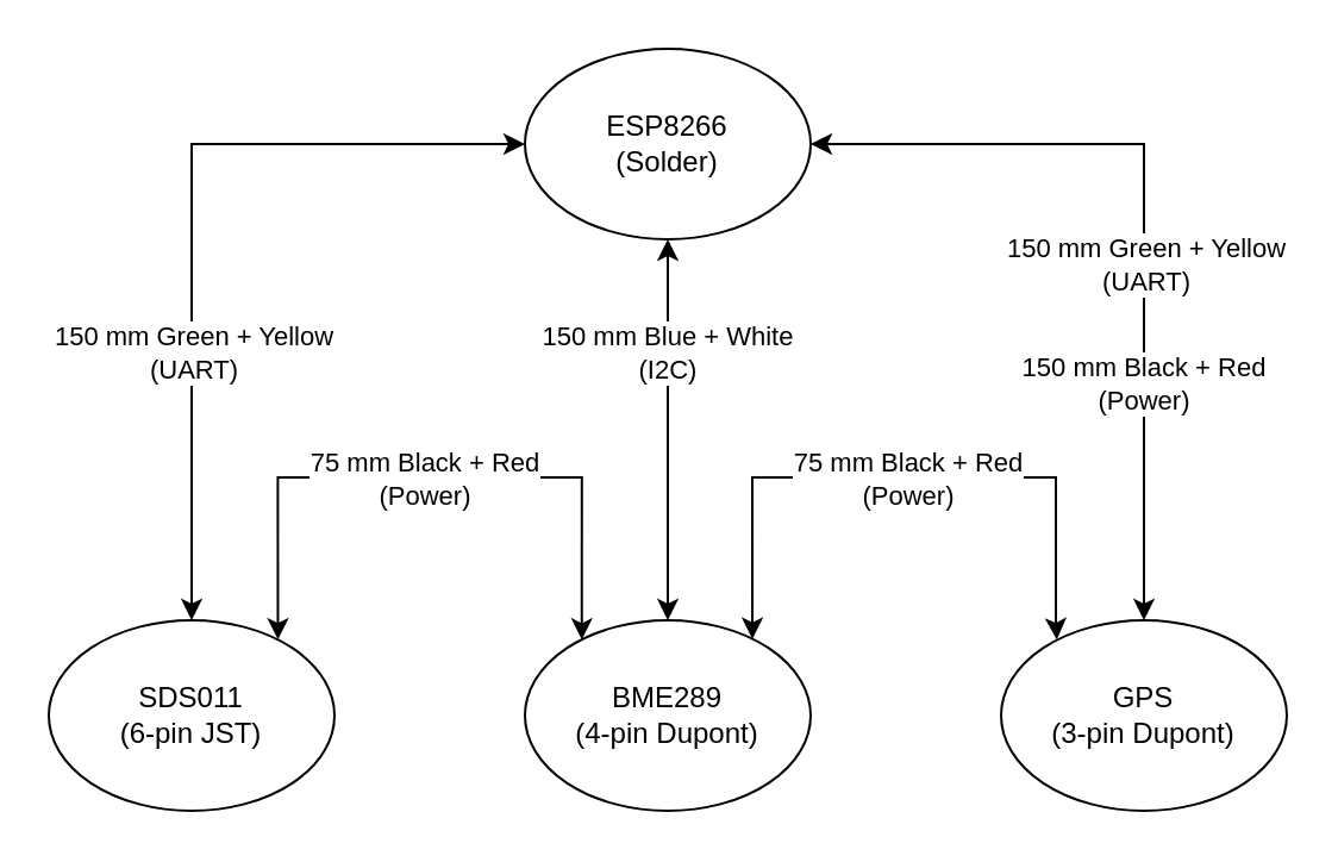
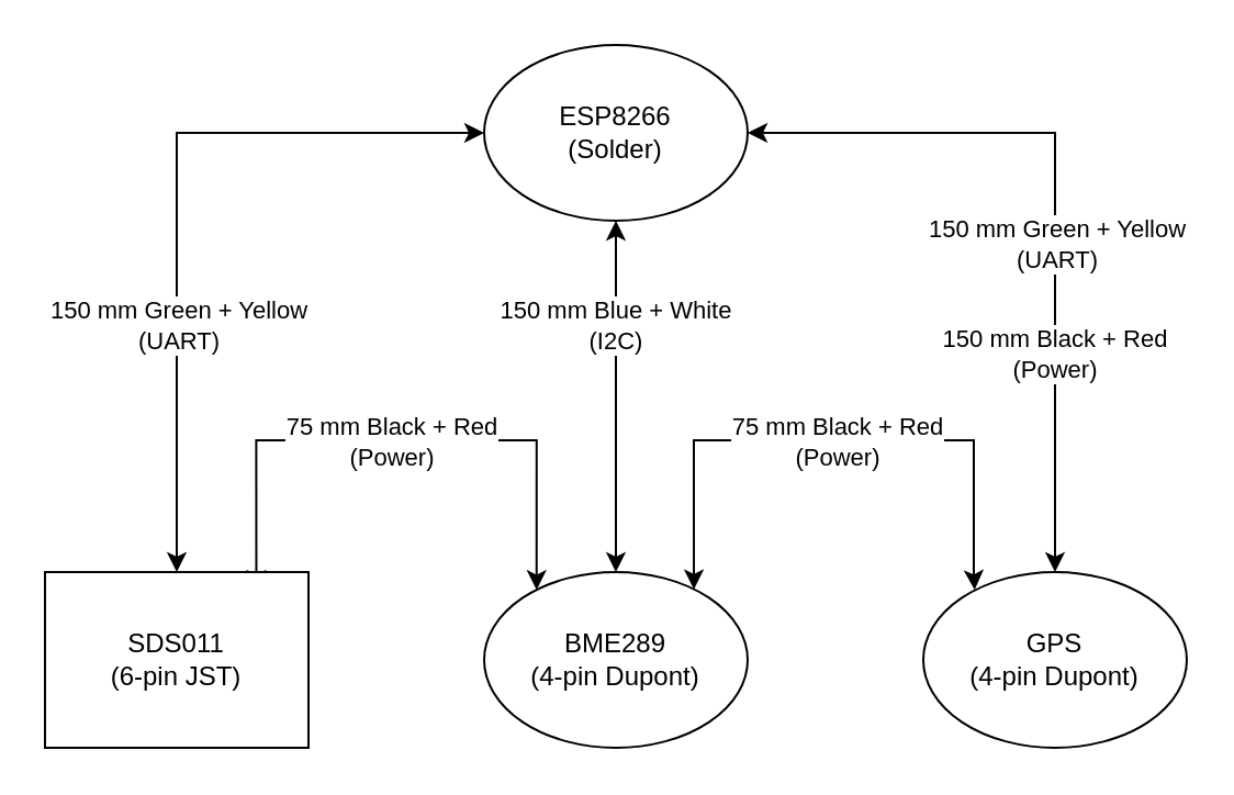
- <mxCell id="6" value="SDS011&lt;br&gt;(6-pin JST)" style="ellipse;whiteSpace=wrap;html=1;" parent="1" vertex="1"><mxGeometry x="20" y="260" width="120" height="80" as="geometry" /></mxCell>
+ <mxCell id="6" value="SDS011&lt;br&gt;(6-pin JST)" style="whiteSpace=wrap;html=1;rounded=0;" parent="1" vertex="1"><mxGeometry x="20" y="260" width="120" height="80" as="geometry" /></mxCell>
- <mxCell id="15" value="GPS&lt;br&gt;(3-pin Dupont)" style="ellipse;whiteSpace=wrap;html=1;" parent="1" vertex="1"><mxGeometry x="420" y="260" width="120" height="80" as="geometry" /></mxCell>
+ <mxCell id="15" value="GPS&lt;br&gt;(4-pin Dupont)" style="ellipse;whiteSpace=wrap;html=1;" parent="1" vertex="1"><mxGeometry x="420" y="260" width="120" height="80" as="geometry" /></mxCell>
